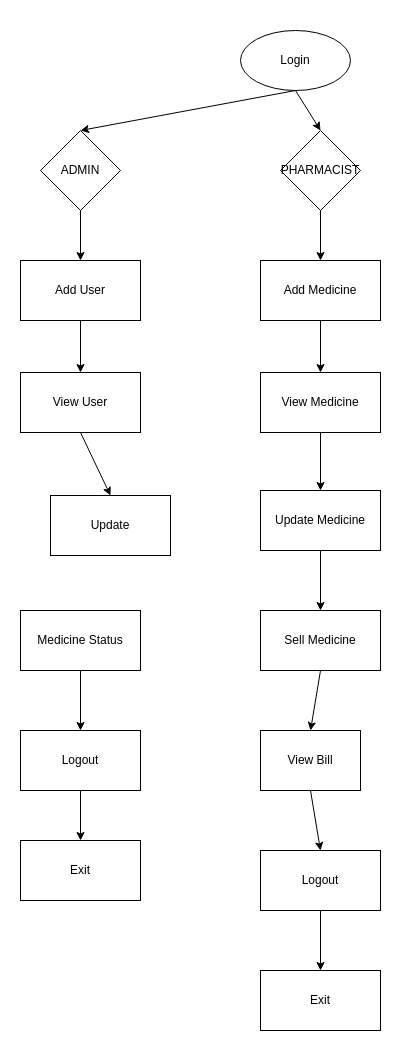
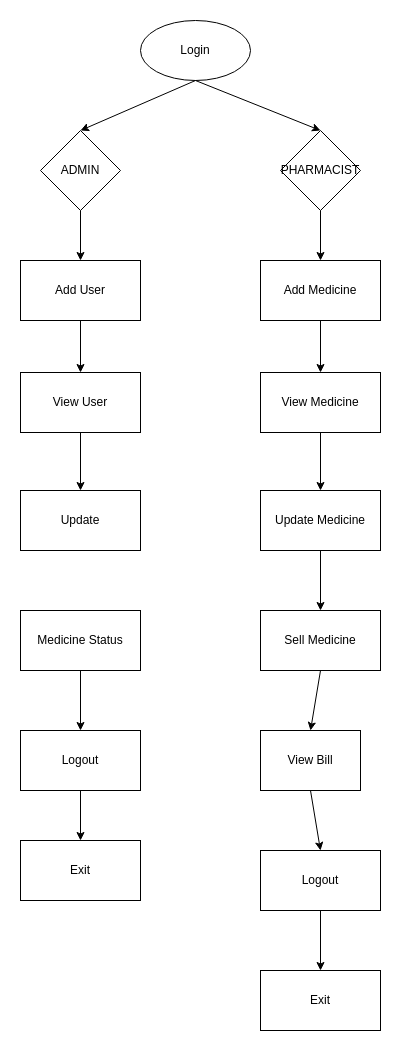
- <mxCell id="2" value="Login" style="ellipse;whiteSpace=wrap;html=1;fillColor=none;" parent="1" vertex="1"><mxGeometry x="240" y="30" width="110" height="60" as="geometry" /></mxCell>
+ <mxCell id="2" value="Login" style="ellipse;whiteSpace=wrap;html=1;fillColor=none;" parent="1" vertex="1"><mxGeometry x="140" y="20" width="110" height="60" as="geometry" /></mxCell>
- <mxCell id="13" value="Update" style="rounded=0;whiteSpace=wrap;html=1;fillColor=none;" parent="1" vertex="1"><mxGeometry x="50" y="495" width="120" height="60" as="geometry" /></mxCell>
+ <mxCell id="13" value="Update" style="rounded=0;whiteSpace=wrap;html=1;fillColor=none;" parent="1" vertex="1"><mxGeometry x="20" y="490" width="120" height="60" as="geometry" /></mxCell>
